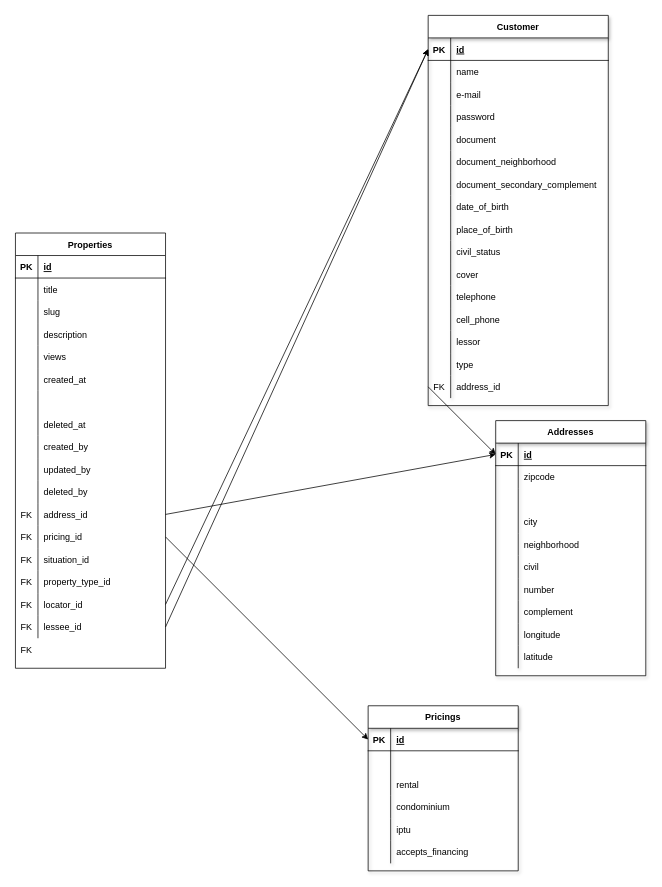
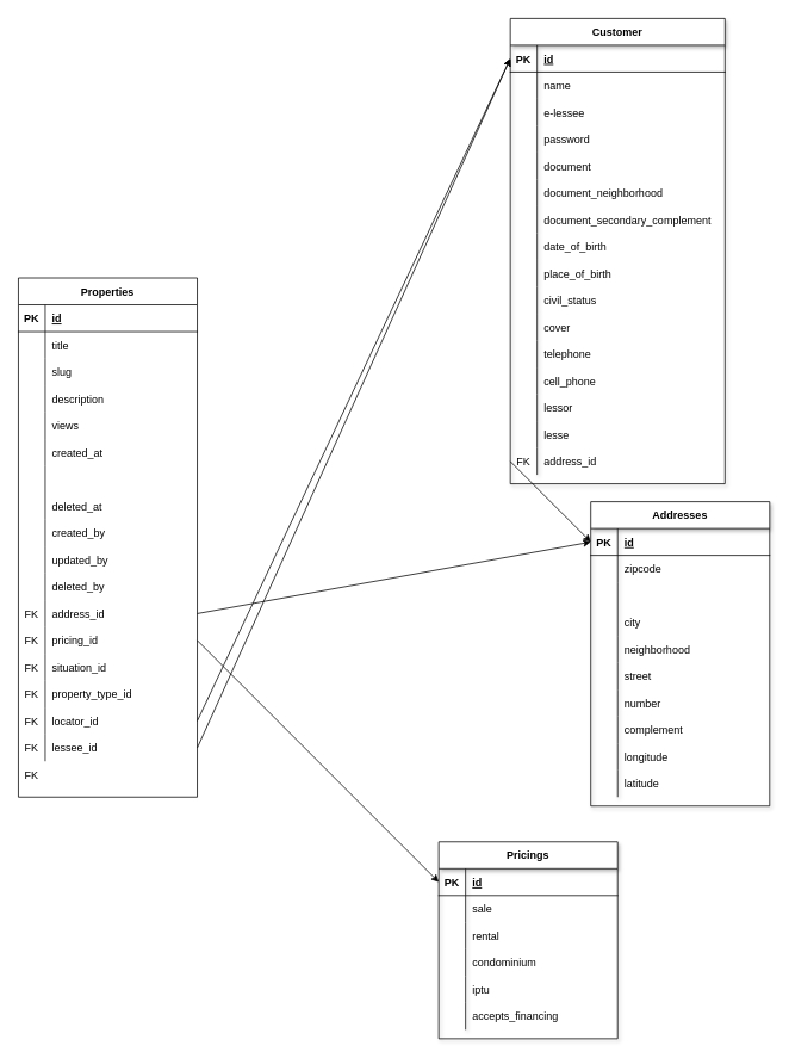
- <mxCell id="113" value="e-mail" style="shape=partialRectangle;connectable=0;fillColor=none;top=0;left=0;bottom=0;right=0;align=left;spacingLeft=6;overflow=hidden;" vertex="1" parent="111"><mxGeometry x="30" width="210" height="30" as="geometry" /></mxCell>
+ <mxCell id="113" value="e-lessee" style="shape=partialRectangle;connectable=0;fillColor=none;top=0;left=0;bottom=0;right=0;align=left;spacingLeft=6;overflow=hidden;" vertex="1" parent="111"><mxGeometry x="30" width="210" height="30" as="geometry" /></mxCell>
- <mxCell id="149" value="type" style="shape=partialRectangle;connectable=0;fillColor=none;top=0;left=0;bottom=0;right=0;align=left;spacingLeft=6;overflow=hidden;" vertex="1" parent="147"><mxGeometry x="30" width="210" height="30" as="geometry" /></mxCell>
+ <mxCell id="149" value="lesse" style="shape=partialRectangle;connectable=0;fillColor=none;top=0;left=0;bottom=0;right=0;align=left;spacingLeft=6;overflow=hidden;" vertex="1" parent="147"><mxGeometry x="30" width="210" height="30" as="geometry" /></mxCell>
- <mxCell id="72" value="civil" style="shape=partialRectangle;connectable=0;fillColor=none;top=0;left=0;bottom=0;right=0;align=left;spacingLeft=6;overflow=hidden;" vertex="1" parent="70"><mxGeometry x="30" width="170" height="30" as="geometry" /></mxCell>
+ <mxCell id="72" value="street" style="shape=partialRectangle;connectable=0;fillColor=none;top=0;left=0;bottom=0;right=0;align=left;spacingLeft=6;overflow=hidden;" vertex="1" parent="70"><mxGeometry x="30" width="170" height="30" as="geometry" /></mxCell>
+ <mxCell id="91" value="sale" style="shape=partialRectangle;connectable=0;fillColor=none;top=0;left=0;bottom=0;right=0;align=left;spacingLeft=6;overflow=hidden;" vertex="1" parent="89"><mxGeometry x="30" width="170" height="30" as="geometry" /></mxCell>
